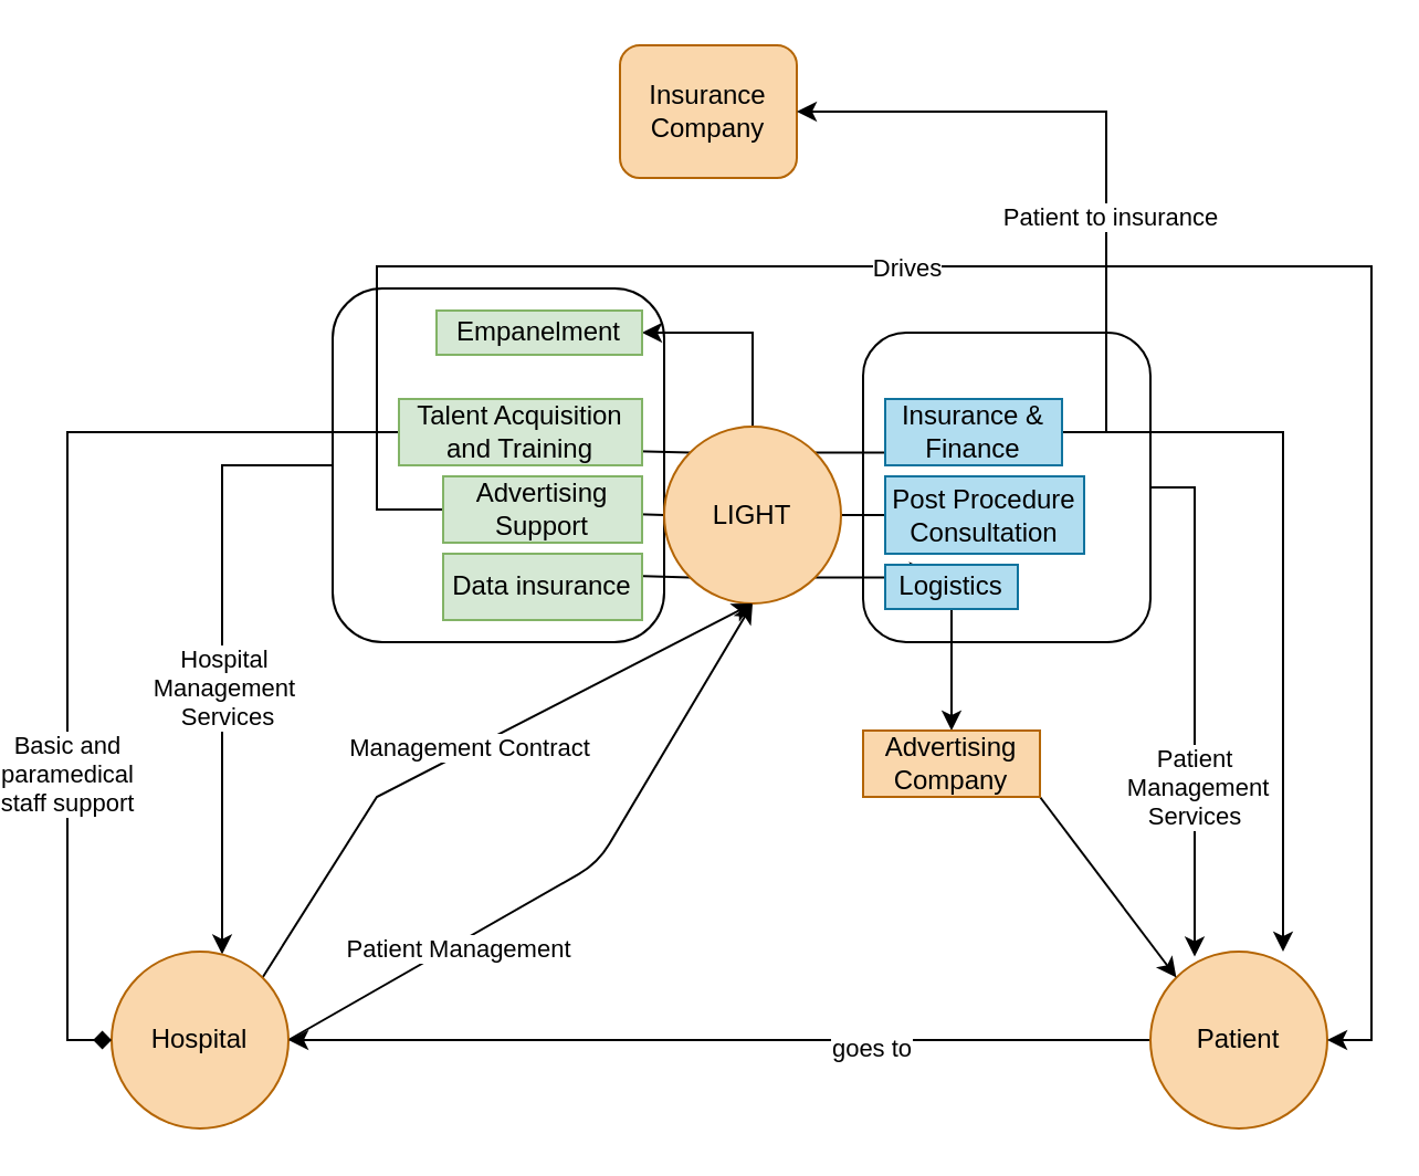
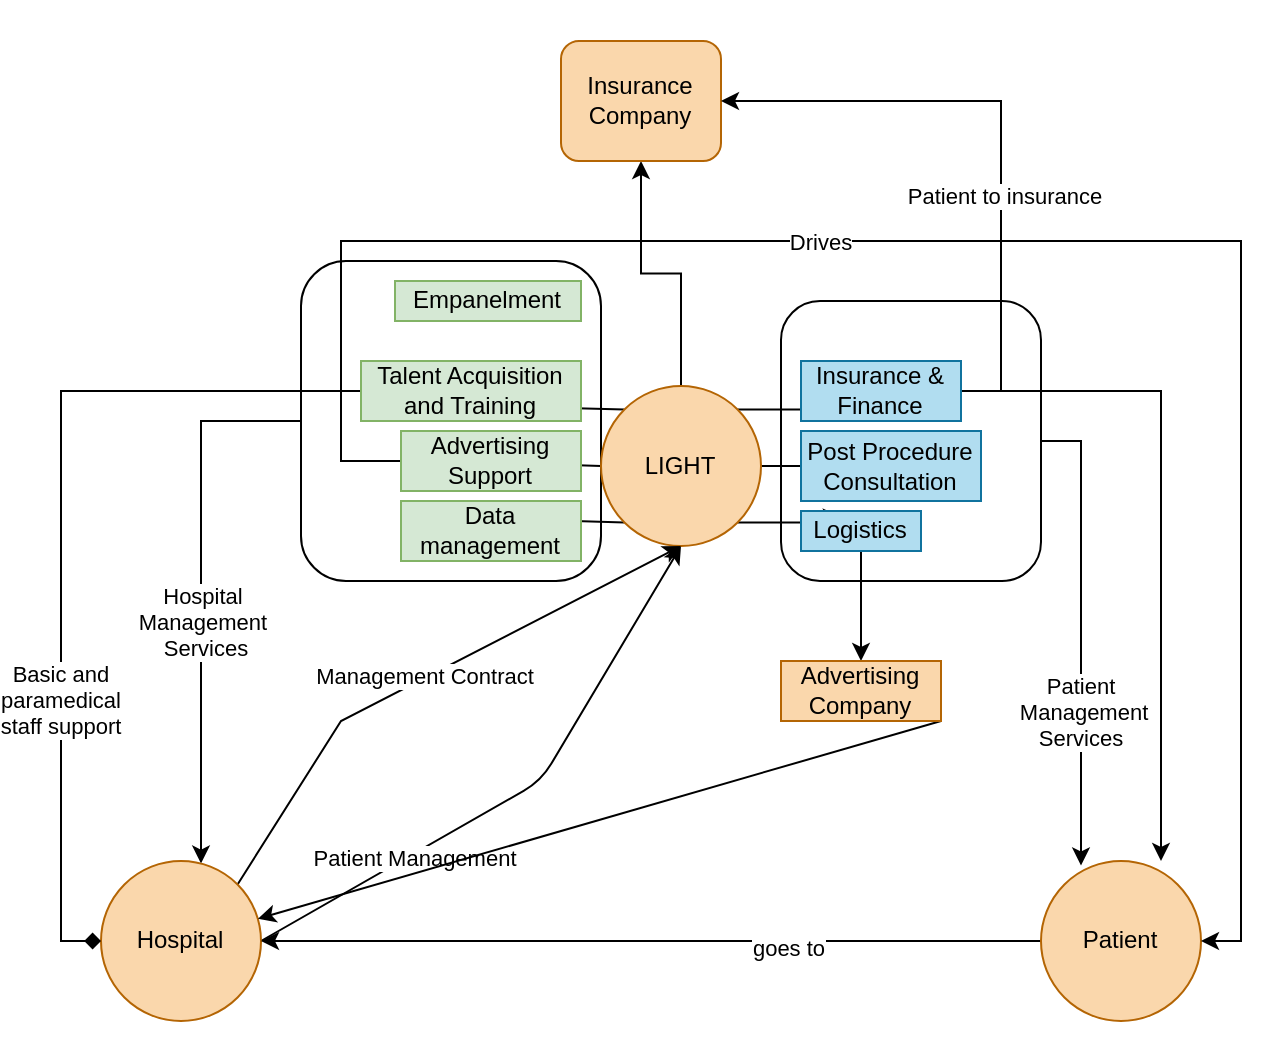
- <mxCell id="16" style="edgeStyle=orthogonalEdgeStyle;rounded=0;orthogonalLoop=1;jettySize=auto;html=1;exitX=0.5;exitY=0;exitDx=0;exitDy=0;entryX=1;entryY=0.5;entryDx=0;entryDy=0;" edge="1" parent="1" source="17" target="38"><mxGeometry relative="1" as="geometry" /></mxCell>
+ <mxCell id="16" style="edgeStyle=orthogonalEdgeStyle;rounded=0;orthogonalLoop=1;jettySize=auto;html=1;exitX=0.5;exitY=0;exitDx=0;exitDy=0;" edge="1" parent="1" source="17" target="23"><mxGeometry relative="1" as="geometry" /></mxCell>
- <mxCell id="30" value="Data insurance" style="rounded=0;whiteSpace=wrap;html=1;fillColor=#d5e8d4;strokeColor=#82b366;" vertex="1" parent="1"><mxGeometry x="170" y="250" width="90" height="30" as="geometry" /></mxCell>
+ <mxCell id="30" value="Data management" style="rounded=0;whiteSpace=wrap;html=1;fillColor=#d5e8d4;strokeColor=#82b366;" vertex="1" parent="1"><mxGeometry x="170" y="250" width="90" height="30" as="geometry" /></mxCell>
- <mxCell id="39" style="rounded=0;orthogonalLoop=1;jettySize=auto;html=1;exitX=1;exitY=1;exitDx=0;exitDy=0;entryX=0;entryY=0;entryDx=0;entryDy=0;" edge="1" parent="1" source="40" target="22"><mxGeometry relative="1" as="geometry" /></mxCell>
+ <mxCell id="39" style="rounded=0;orthogonalLoop=1;jettySize=auto;html=1;exitX=1;exitY=1;exitDx=0;exitDy=0;" edge="1" parent="1" source="40" target="19"><mxGeometry relative="1" as="geometry" /></mxCell>
